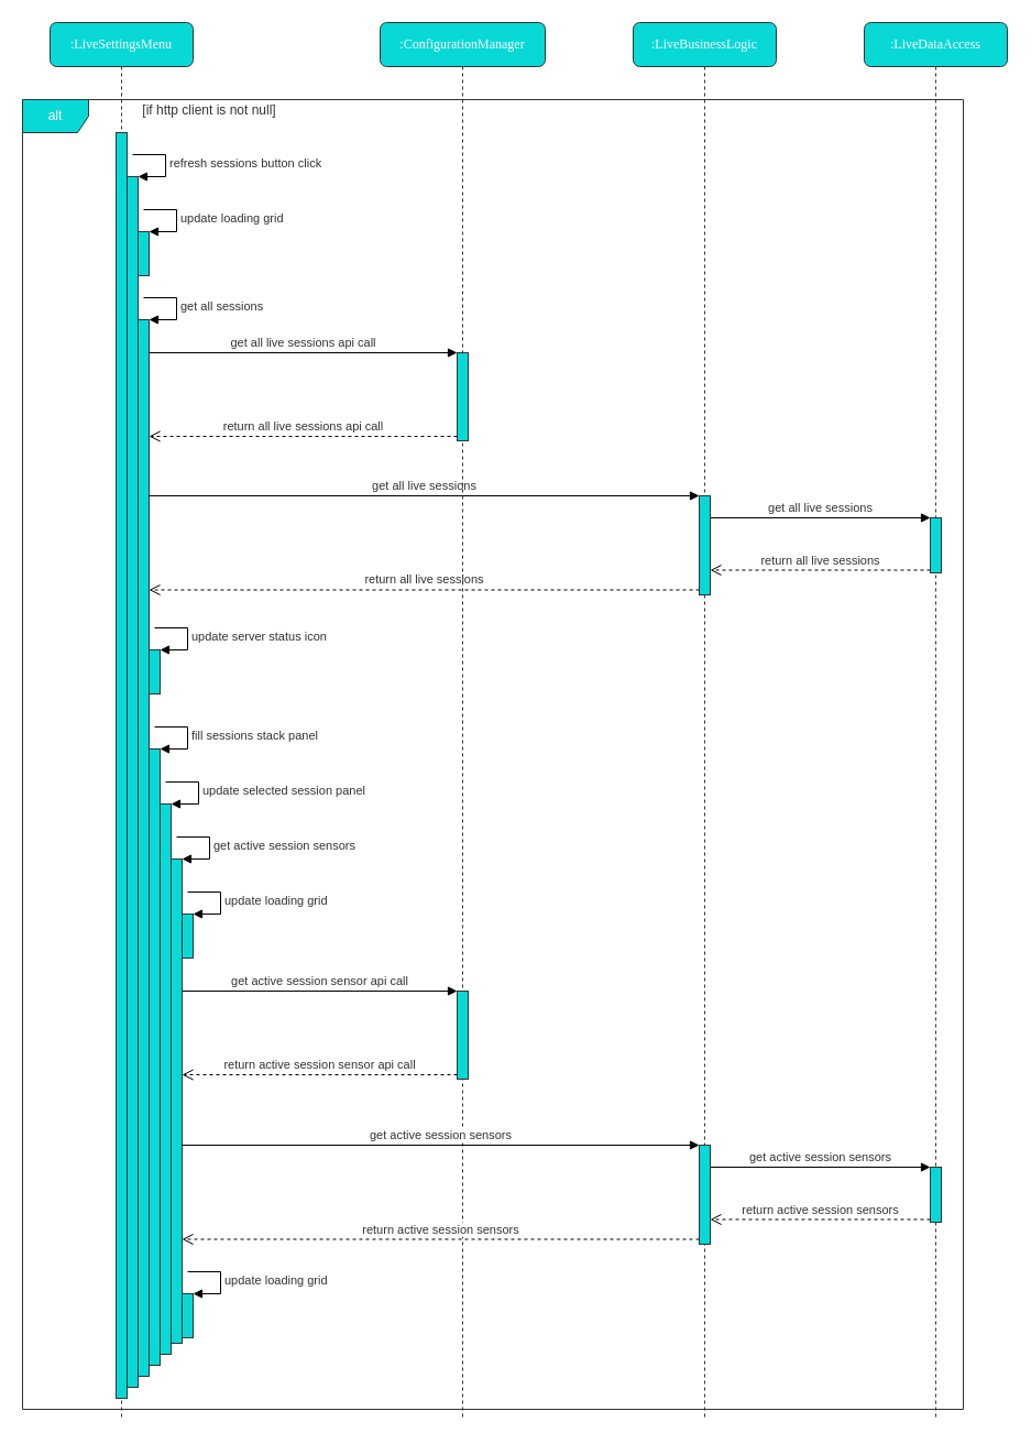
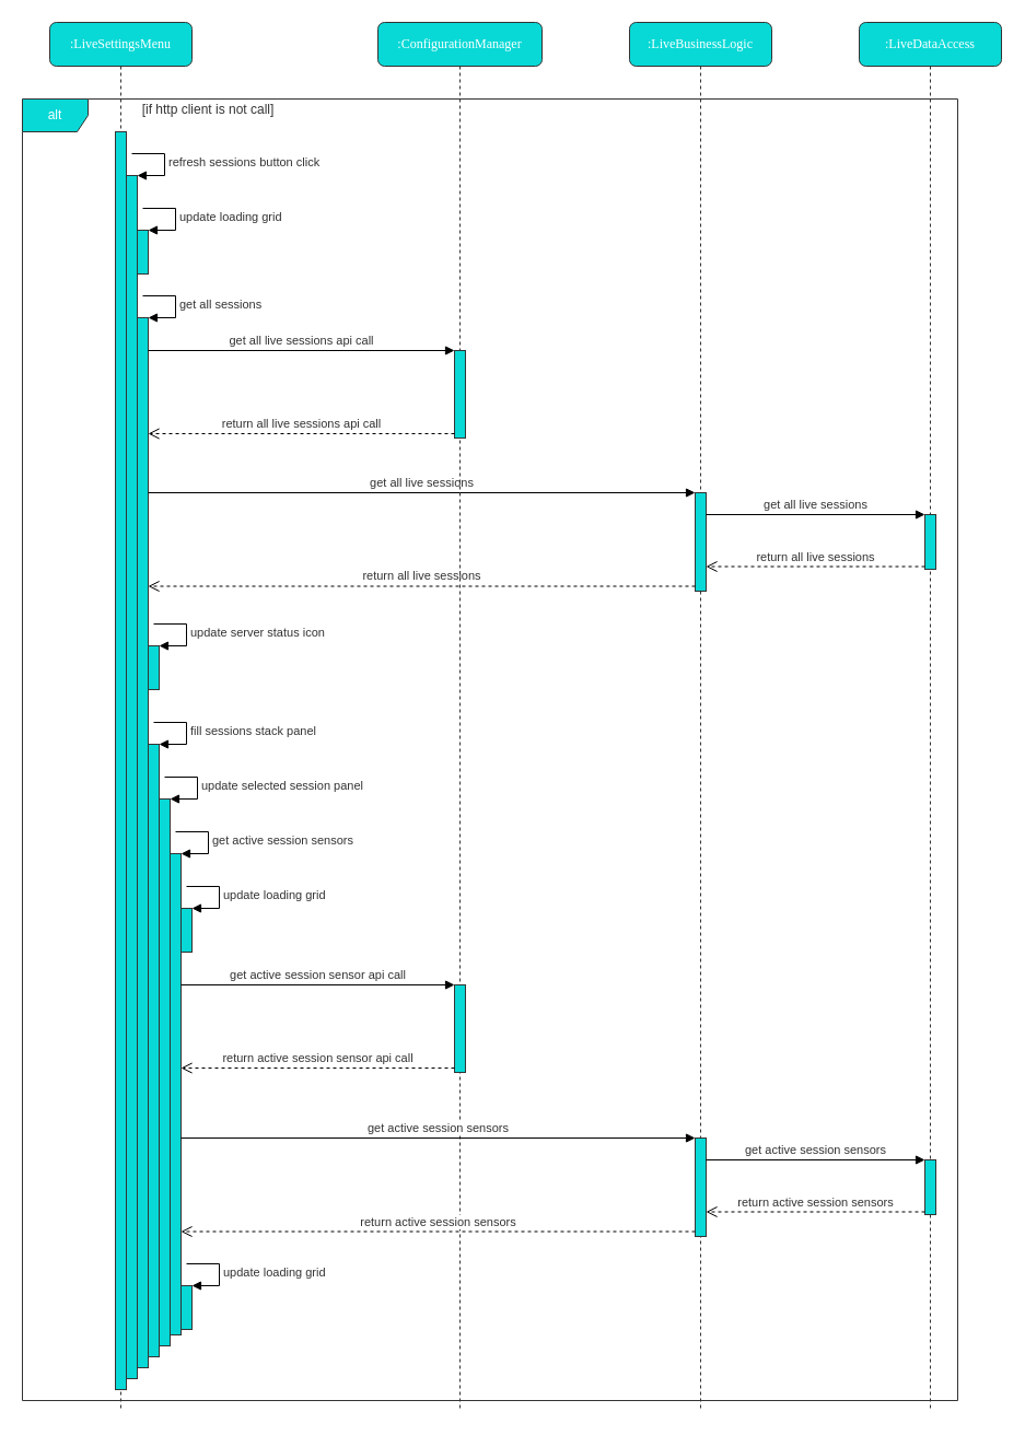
- <mxCell id="44" value="[if http client is not null]" style="text;html=1;strokeColor=none;fillColor=none;align=center;verticalAlign=middle;whiteSpace=wrap;rounded=0;fontColor=#333333;" vertex="1" parent="1"><mxGeometry x="125" y="90" width="130" height="20" as="geometry" /></mxCell>
+ <mxCell id="44" value="[if http client is not call]" style="text;html=1;strokeColor=none;fillColor=none;align=center;verticalAlign=middle;whiteSpace=wrap;rounded=0;fontColor=#333333;" vertex="1" parent="1"><mxGeometry x="125" y="90" width="130" height="20" as="geometry" /></mxCell>
